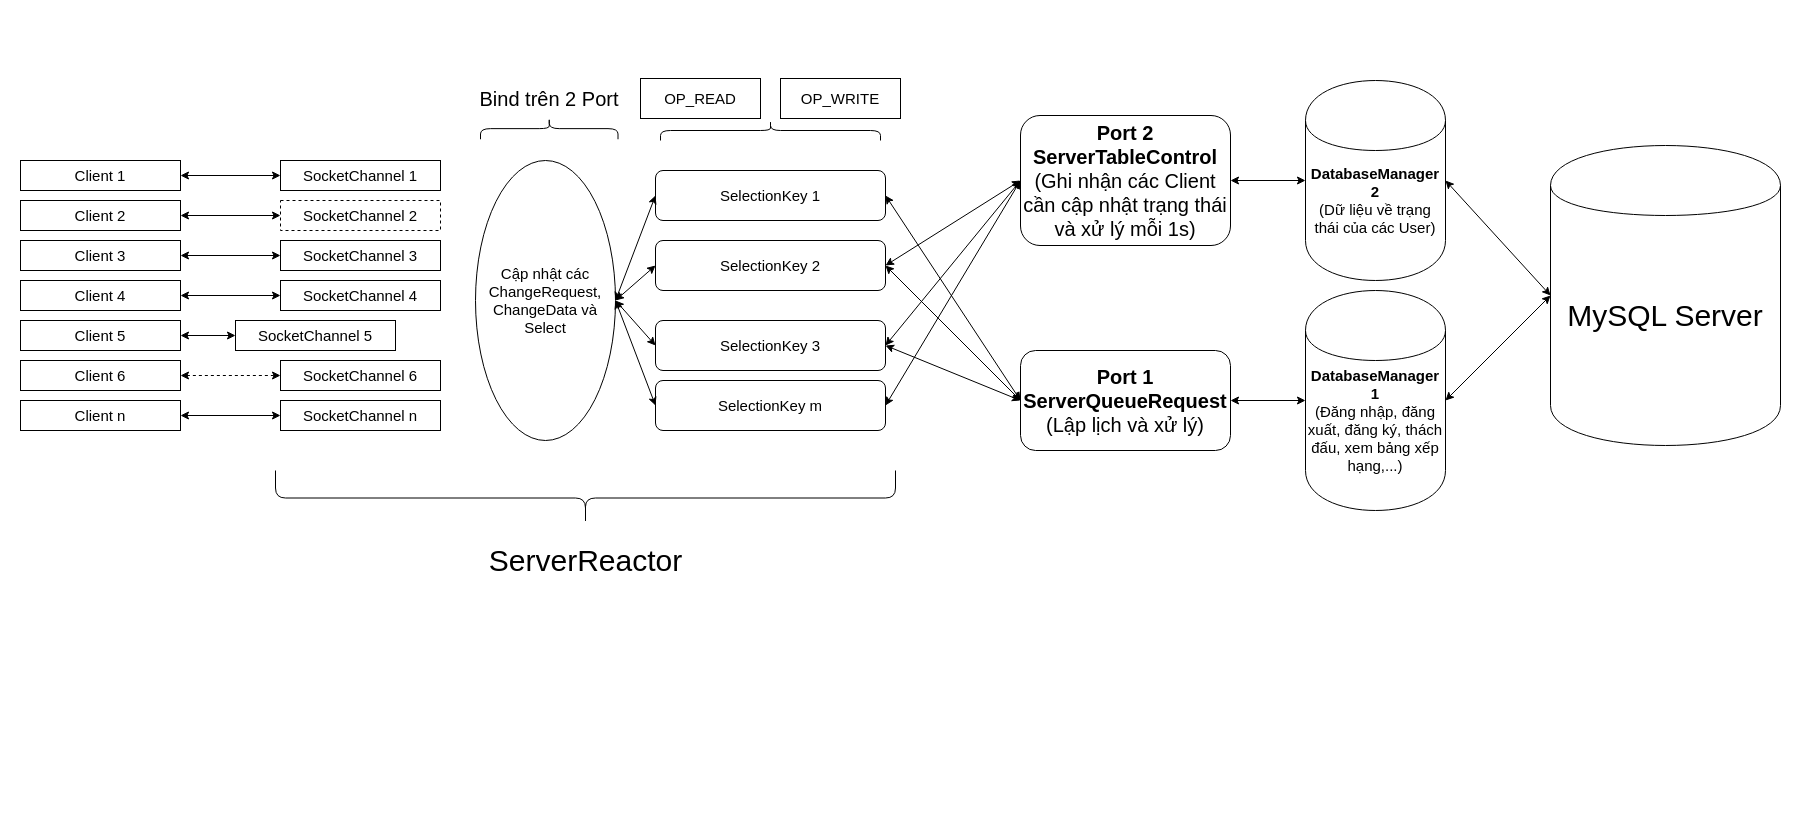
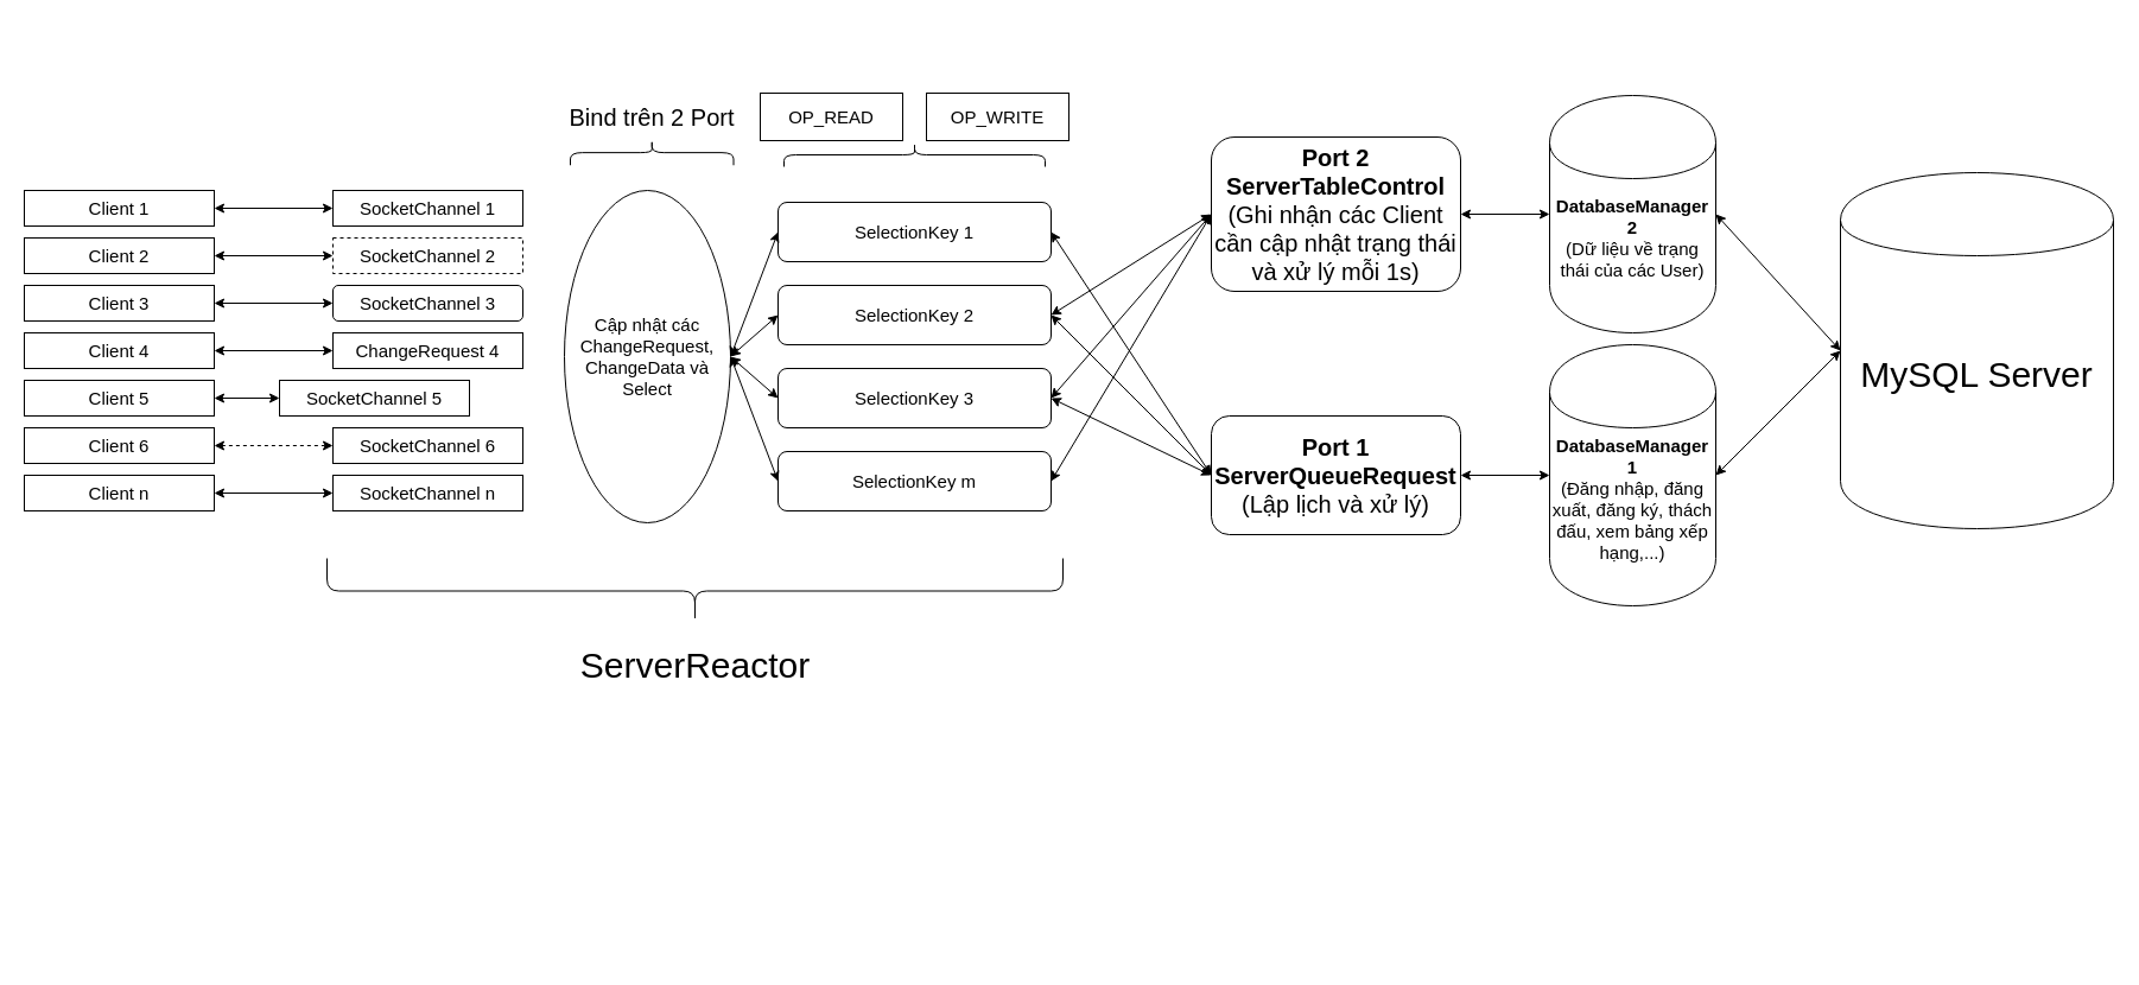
- <mxCell id="20" value="SocketChannel 3" style="rounded=0;whiteSpace=wrap;html=1;fontSize=15;labelPosition=center;verticalLabelPosition=middle;align=center;verticalAlign=middle;" vertex="1" parent="1"><mxGeometry x="280" y="240" width="160" height="30" as="geometry" /></mxCell>
+ <mxCell id="20" value="SocketChannel 3" style="whiteSpace=wrap;html=1;fontSize=15;labelPosition=center;verticalLabelPosition=middle;align=center;verticalAlign=middle;rounded=1;" vertex="1" parent="1"><mxGeometry x="280" y="240" width="160" height="30" as="geometry" /></mxCell>
- <mxCell id="21" value="SocketChannel 4" style="rounded=0;whiteSpace=wrap;html=1;fontSize=15;labelPosition=center;verticalLabelPosition=middle;align=center;verticalAlign=middle;" vertex="1" parent="1"><mxGeometry x="280" y="280" width="160" height="30" as="geometry" /></mxCell>
+ <mxCell id="21" value="ChangeRequest 4" style="rounded=0;whiteSpace=wrap;html=1;fontSize=15;labelPosition=center;verticalLabelPosition=middle;align=center;verticalAlign=middle;" vertex="1" parent="1"><mxGeometry x="280" y="280" width="160" height="30" as="geometry" /></mxCell>
- <mxCell id="13" value="&lt;span style=&quot;font-size: 15px;&quot;&gt;SelectionKey 3&lt;/span&gt;" style="rounded=1;whiteSpace=wrap;html=1;fontSize=15;labelPosition=center;verticalLabelPosition=middle;align=center;verticalAlign=middle;" vertex="1" parent="1"><mxGeometry x="655" y="320" width="230" height="50" as="geometry" /></mxCell>
+ <mxCell id="13" value="&lt;span style=&quot;font-size: 15px;&quot;&gt;SelectionKey 3&lt;/span&gt;" style="rounded=1;whiteSpace=wrap;html=1;fontSize=15;labelPosition=center;verticalLabelPosition=middle;align=center;verticalAlign=middle;" vertex="1" parent="1"><mxGeometry x="655" y="310" width="230" height="50" as="geometry" /></mxCell>
